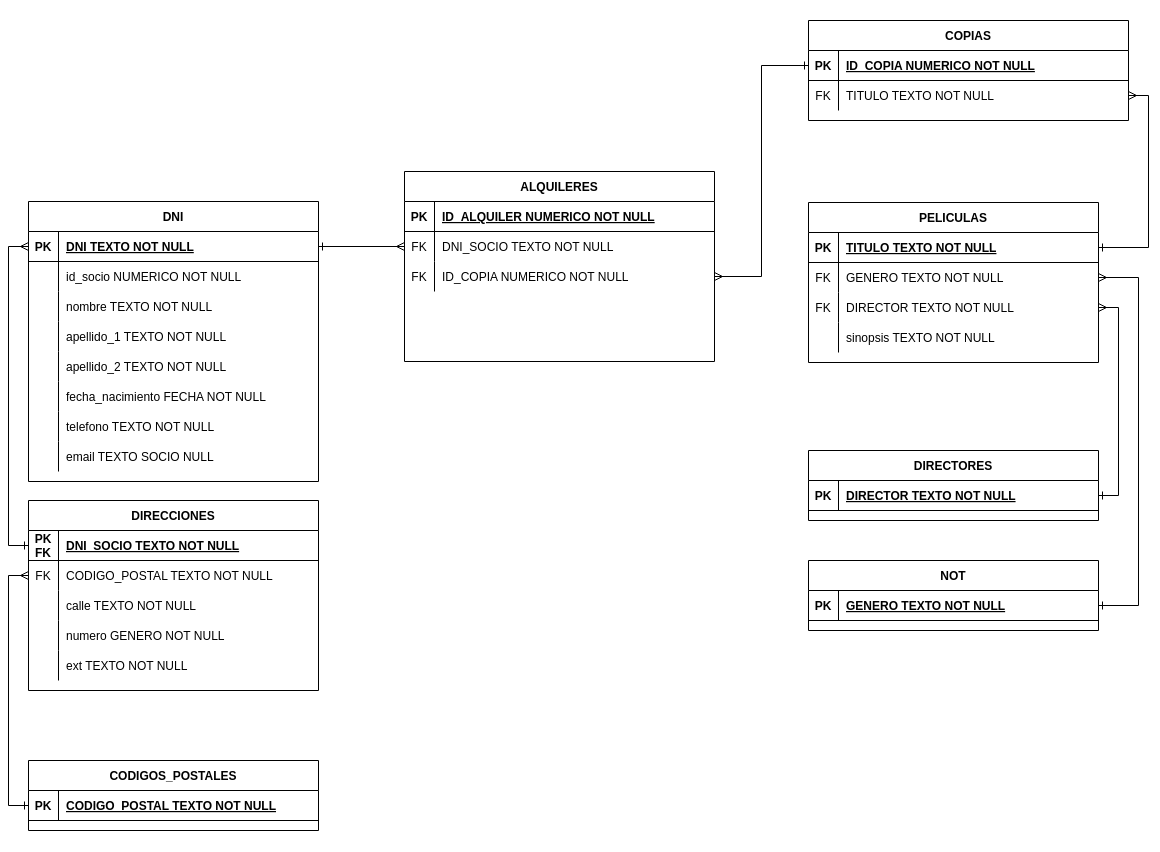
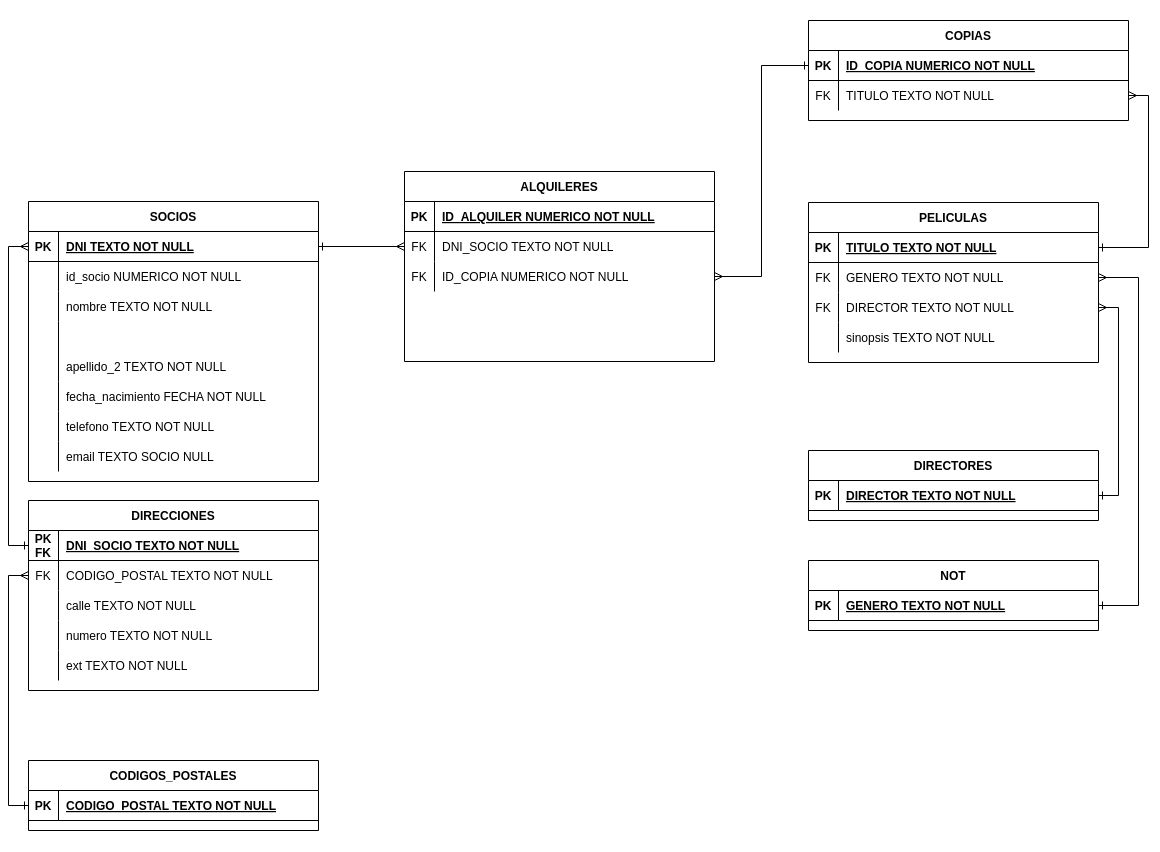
- <mxCell id="2" value="DNI" style="shape=table;startSize=30;container=1;collapsible=1;childLayout=tableLayout;fixedRows=1;rowLines=0;fontStyle=1;align=center;resizeLast=1;" parent="1" vertex="1"><mxGeometry x="20" y="201" width="290" height="280" as="geometry" /></mxCell>
+ <mxCell id="2" value="SOCIOS" style="shape=table;startSize=30;container=1;collapsible=1;childLayout=tableLayout;fixedRows=1;rowLines=0;fontStyle=1;align=center;resizeLast=1;" parent="1" vertex="1"><mxGeometry x="20" y="201" width="290" height="280" as="geometry" /></mxCell>
- <mxCell id="14" value="apellido_1 TEXTO NOT NULL" style="shape=partialRectangle;overflow=hidden;connectable=0;fillColor=none;top=0;left=0;bottom=0;right=0;align=left;spacingLeft=6;" parent="12" vertex="1"><mxGeometry x="30" width="260" height="30" as="geometry"><mxRectangle width="260" height="30" as="alternateBounds" /></mxGeometry></mxCell>
- <mxCell id="39" value="numero GENERO NOT NULL" style="shape=partialRectangle;overflow=hidden;connectable=0;fillColor=none;top=0;left=0;bottom=0;right=0;align=left;spacingLeft=6;" parent="37" vertex="1"><mxGeometry x="30" width="260" height="30" as="geometry"><mxRectangle width="260" height="30" as="alternateBounds" /></mxGeometry></mxCell>
+ <mxCell id="39" value="numero TEXTO NOT NULL" style="shape=partialRectangle;overflow=hidden;connectable=0;fillColor=none;top=0;left=0;bottom=0;right=0;align=left;spacingLeft=6;" parent="37" vertex="1"><mxGeometry x="30" width="260" height="30" as="geometry"><mxRectangle width="260" height="30" as="alternateBounds" /></mxGeometry></mxCell>
